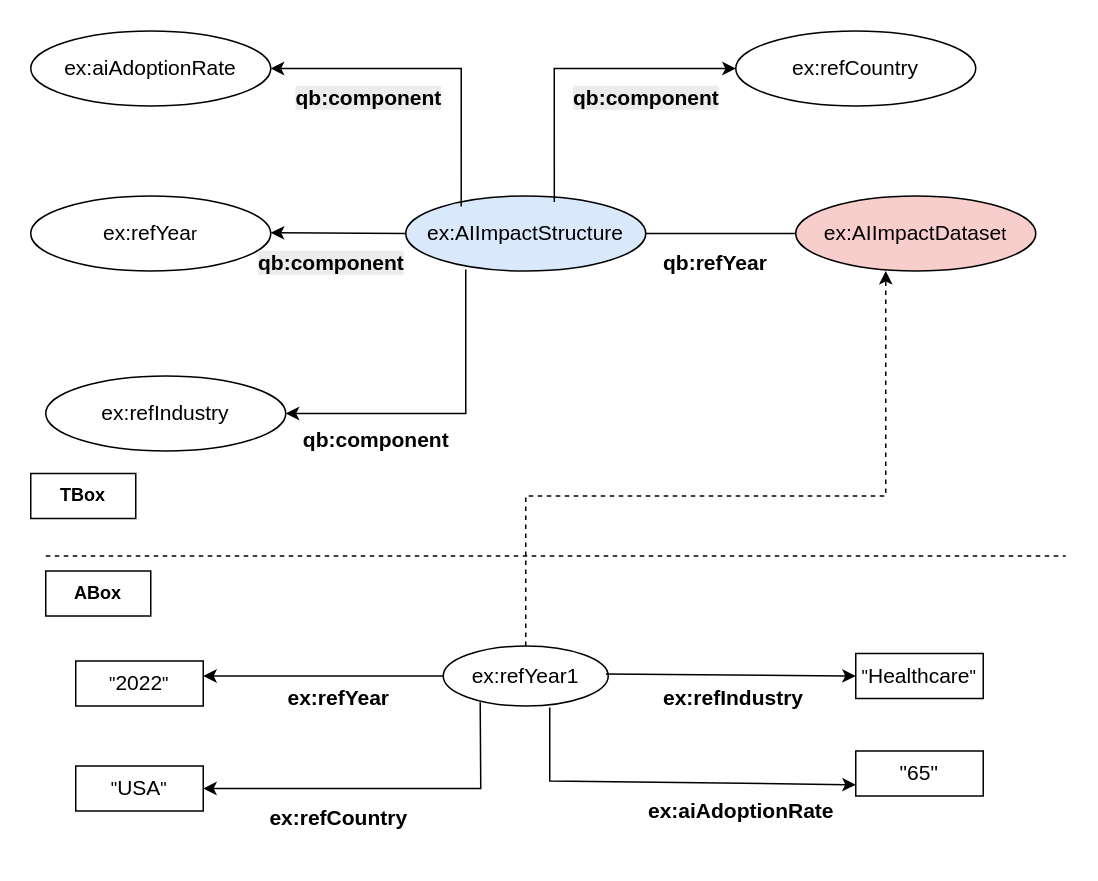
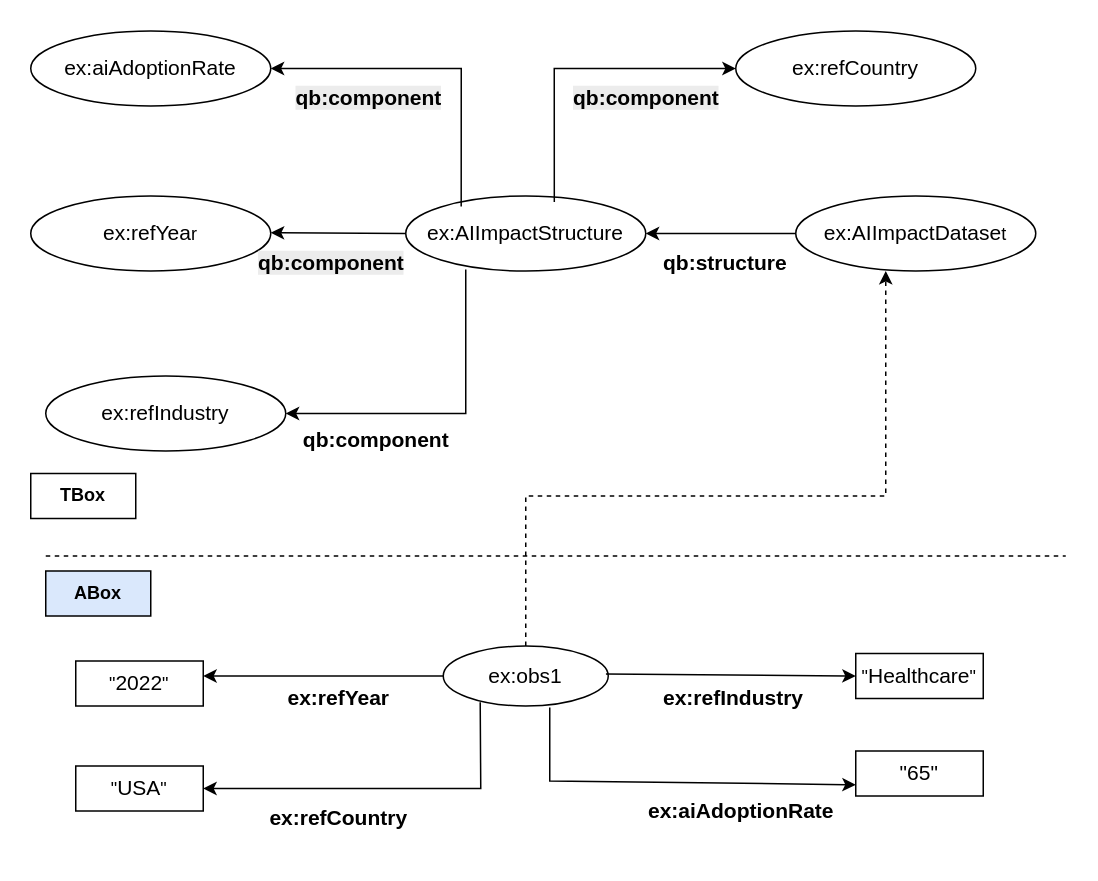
- <mxCell id="3" value="&lt;font style=&quot;font-size: 14px;&quot;&gt;ex:AIImpactStructure&lt;/font&gt;" style="ellipse;whiteSpace=wrap;html=1;fillColor=#dae8fc;" vertex="1" parent="1"><mxGeometry x="270" y="130" width="160" height="50" as="geometry" /></mxCell>
+ <mxCell id="3" value="&lt;font style=&quot;font-size: 14px;&quot;&gt;ex:AIImpactStructure&lt;/font&gt;" style="ellipse;whiteSpace=wrap;html=1;" vertex="1" parent="1"><mxGeometry x="270" y="130" width="160" height="50" as="geometry" /></mxCell>
- <mxCell id="8" value="" style="endArrow=none;html=1;rounded=0;entryX=1;entryY=0.5;entryDx=0;entryDy=0;exitX=0;exitY=0.5;exitDx=0;exitDy=0;" edge="1" parent="1" source="2" target="3"><mxGeometry width="50" height="50" relative="1" as="geometry"><mxPoint x="240" y="-50" as="sourcePoint" /><mxPoint x="220" y="-150" as="targetPoint" /></mxGeometry></mxCell>
+ <mxCell id="8" value="" style="endArrow=classic;html=1;rounded=0;entryX=1;entryY=0.5;entryDx=0;entryDy=0;exitX=0;exitY=0.5;exitDx=0;exitDy=0;" edge="1" parent="1" source="2" target="3"><mxGeometry width="50" height="50" relative="1" as="geometry"><mxPoint x="240" y="-50" as="sourcePoint" /><mxPoint x="220" y="-150" as="targetPoint" /></mxGeometry></mxCell>
- <mxCell id="2" value="&lt;font style=&quot;font-size: 14px;&quot;&gt;ex:AIImpactDatase&lt;/font&gt;t" style="ellipse;whiteSpace=wrap;html=1;fillColor=#f8cecc;" vertex="1" parent="1"><mxGeometry x="530" y="130" width="160" height="50" as="geometry" /></mxCell>
+ <mxCell id="2" value="&lt;font style=&quot;font-size: 14px;&quot;&gt;ex:AIImpactDatase&lt;/font&gt;t" style="ellipse;whiteSpace=wrap;html=1;" vertex="1" parent="1"><mxGeometry x="530" y="130" width="160" height="50" as="geometry" /></mxCell>
- <mxCell id="20" value="&lt;font style=&quot;font-size: 14px;&quot;&gt;&lt;b&gt;qb:refYear&lt;/b&gt;&lt;/font&gt;" style="text;whiteSpace=wrap;html=1;" vertex="1" parent="1"><mxGeometry x="440" y="160" width="100" height="40" as="geometry" /></mxCell>
+ <mxCell id="20" value="&lt;font style=&quot;font-size: 14px;&quot;&gt;&lt;b&gt;qb:structure&lt;/b&gt;&lt;/font&gt;" style="text;whiteSpace=wrap;html=1;" vertex="1" parent="1"><mxGeometry x="440" y="160" width="100" height="40" as="geometry" /></mxCell>
- <mxCell id="16" value="&lt;b&gt;ABox&lt;/b&gt;" style="rounded=0;whiteSpace=wrap;html=1;" vertex="1" parent="1"><mxGeometry x="30" y="380" width="70" height="30" as="geometry" /></mxCell>
+ <mxCell id="16" value="&lt;b&gt;ABox&lt;/b&gt;" style="rounded=0;whiteSpace=wrap;html=1;fillColor=#dae8fc;" vertex="1" parent="1"><mxGeometry x="30" y="380" width="70" height="30" as="geometry" /></mxCell>
- <mxCell id="21" value="&lt;font style=&quot;font-size: 14px;&quot;&gt;ex:refYear1&lt;/font&gt;" style="ellipse;whiteSpace=wrap;html=1;" vertex="1" parent="1"><mxGeometry x="295" y="430" width="110" height="40" as="geometry" /></mxCell>
+ <mxCell id="21" value="&lt;font style=&quot;font-size: 14px;&quot;&gt;ex:obs1&lt;/font&gt;" style="ellipse;whiteSpace=wrap;html=1;" vertex="1" parent="1"><mxGeometry x="295" y="430" width="110" height="40" as="geometry" /></mxCell>
